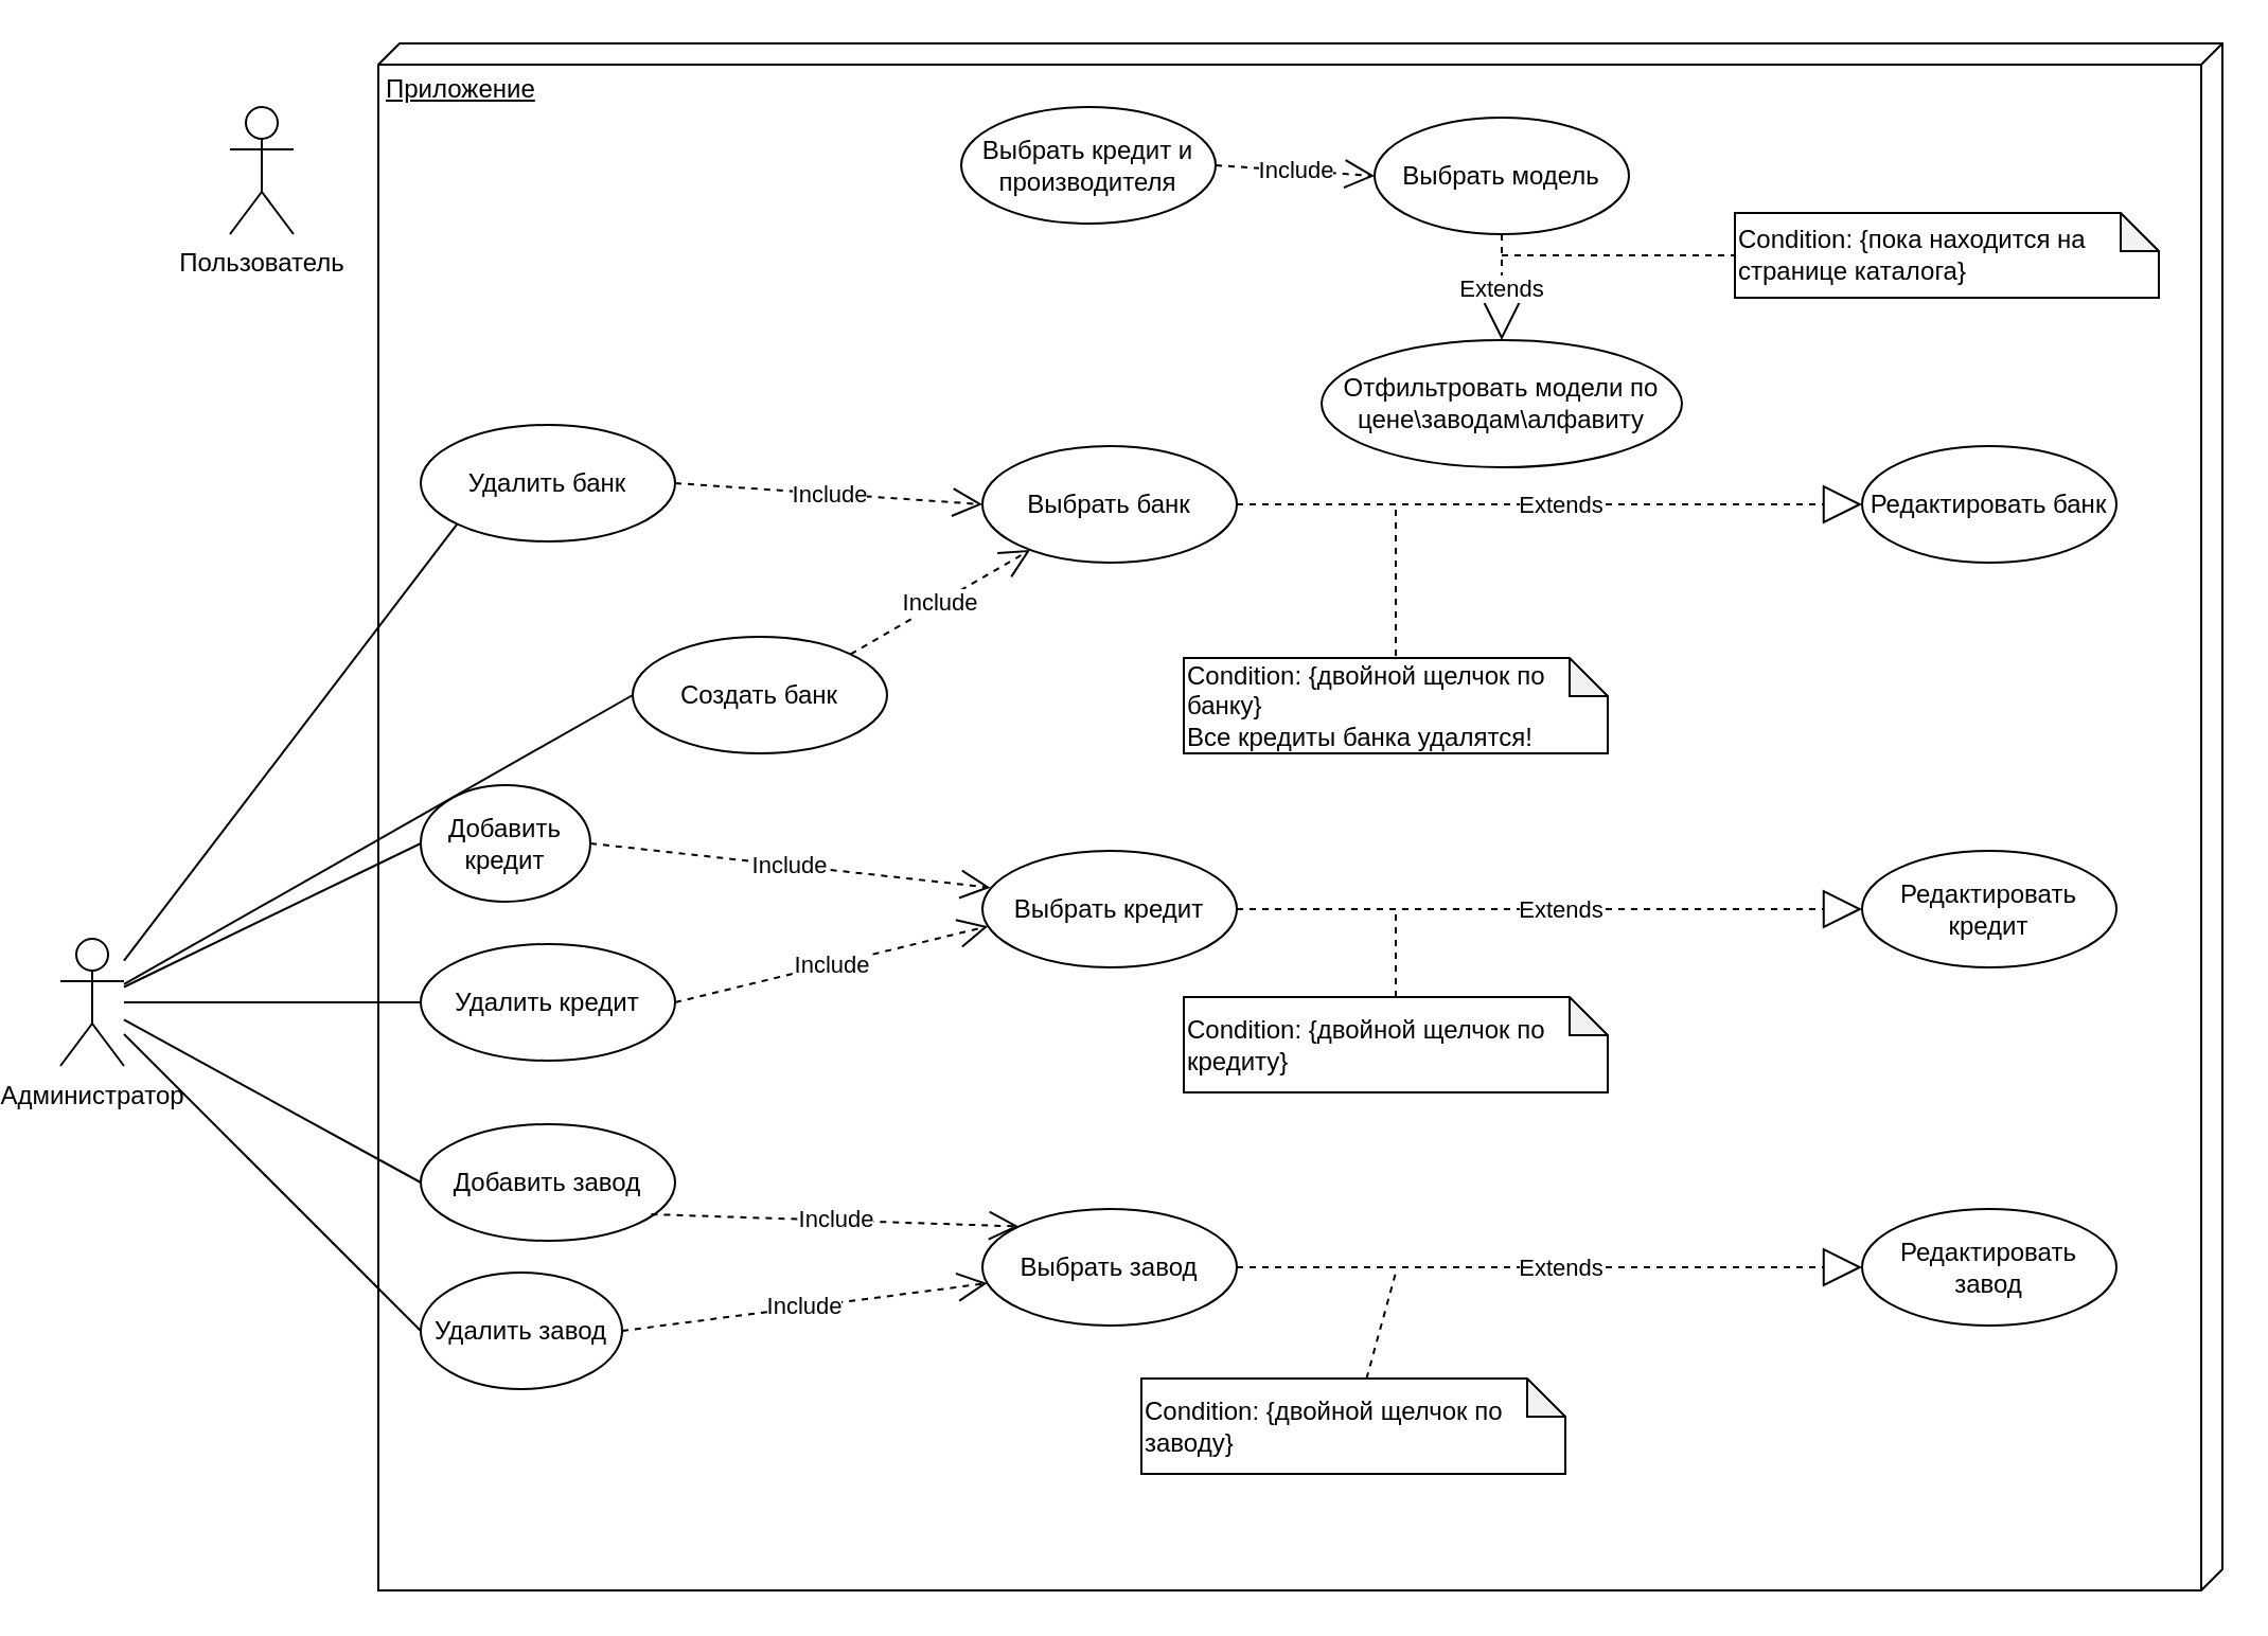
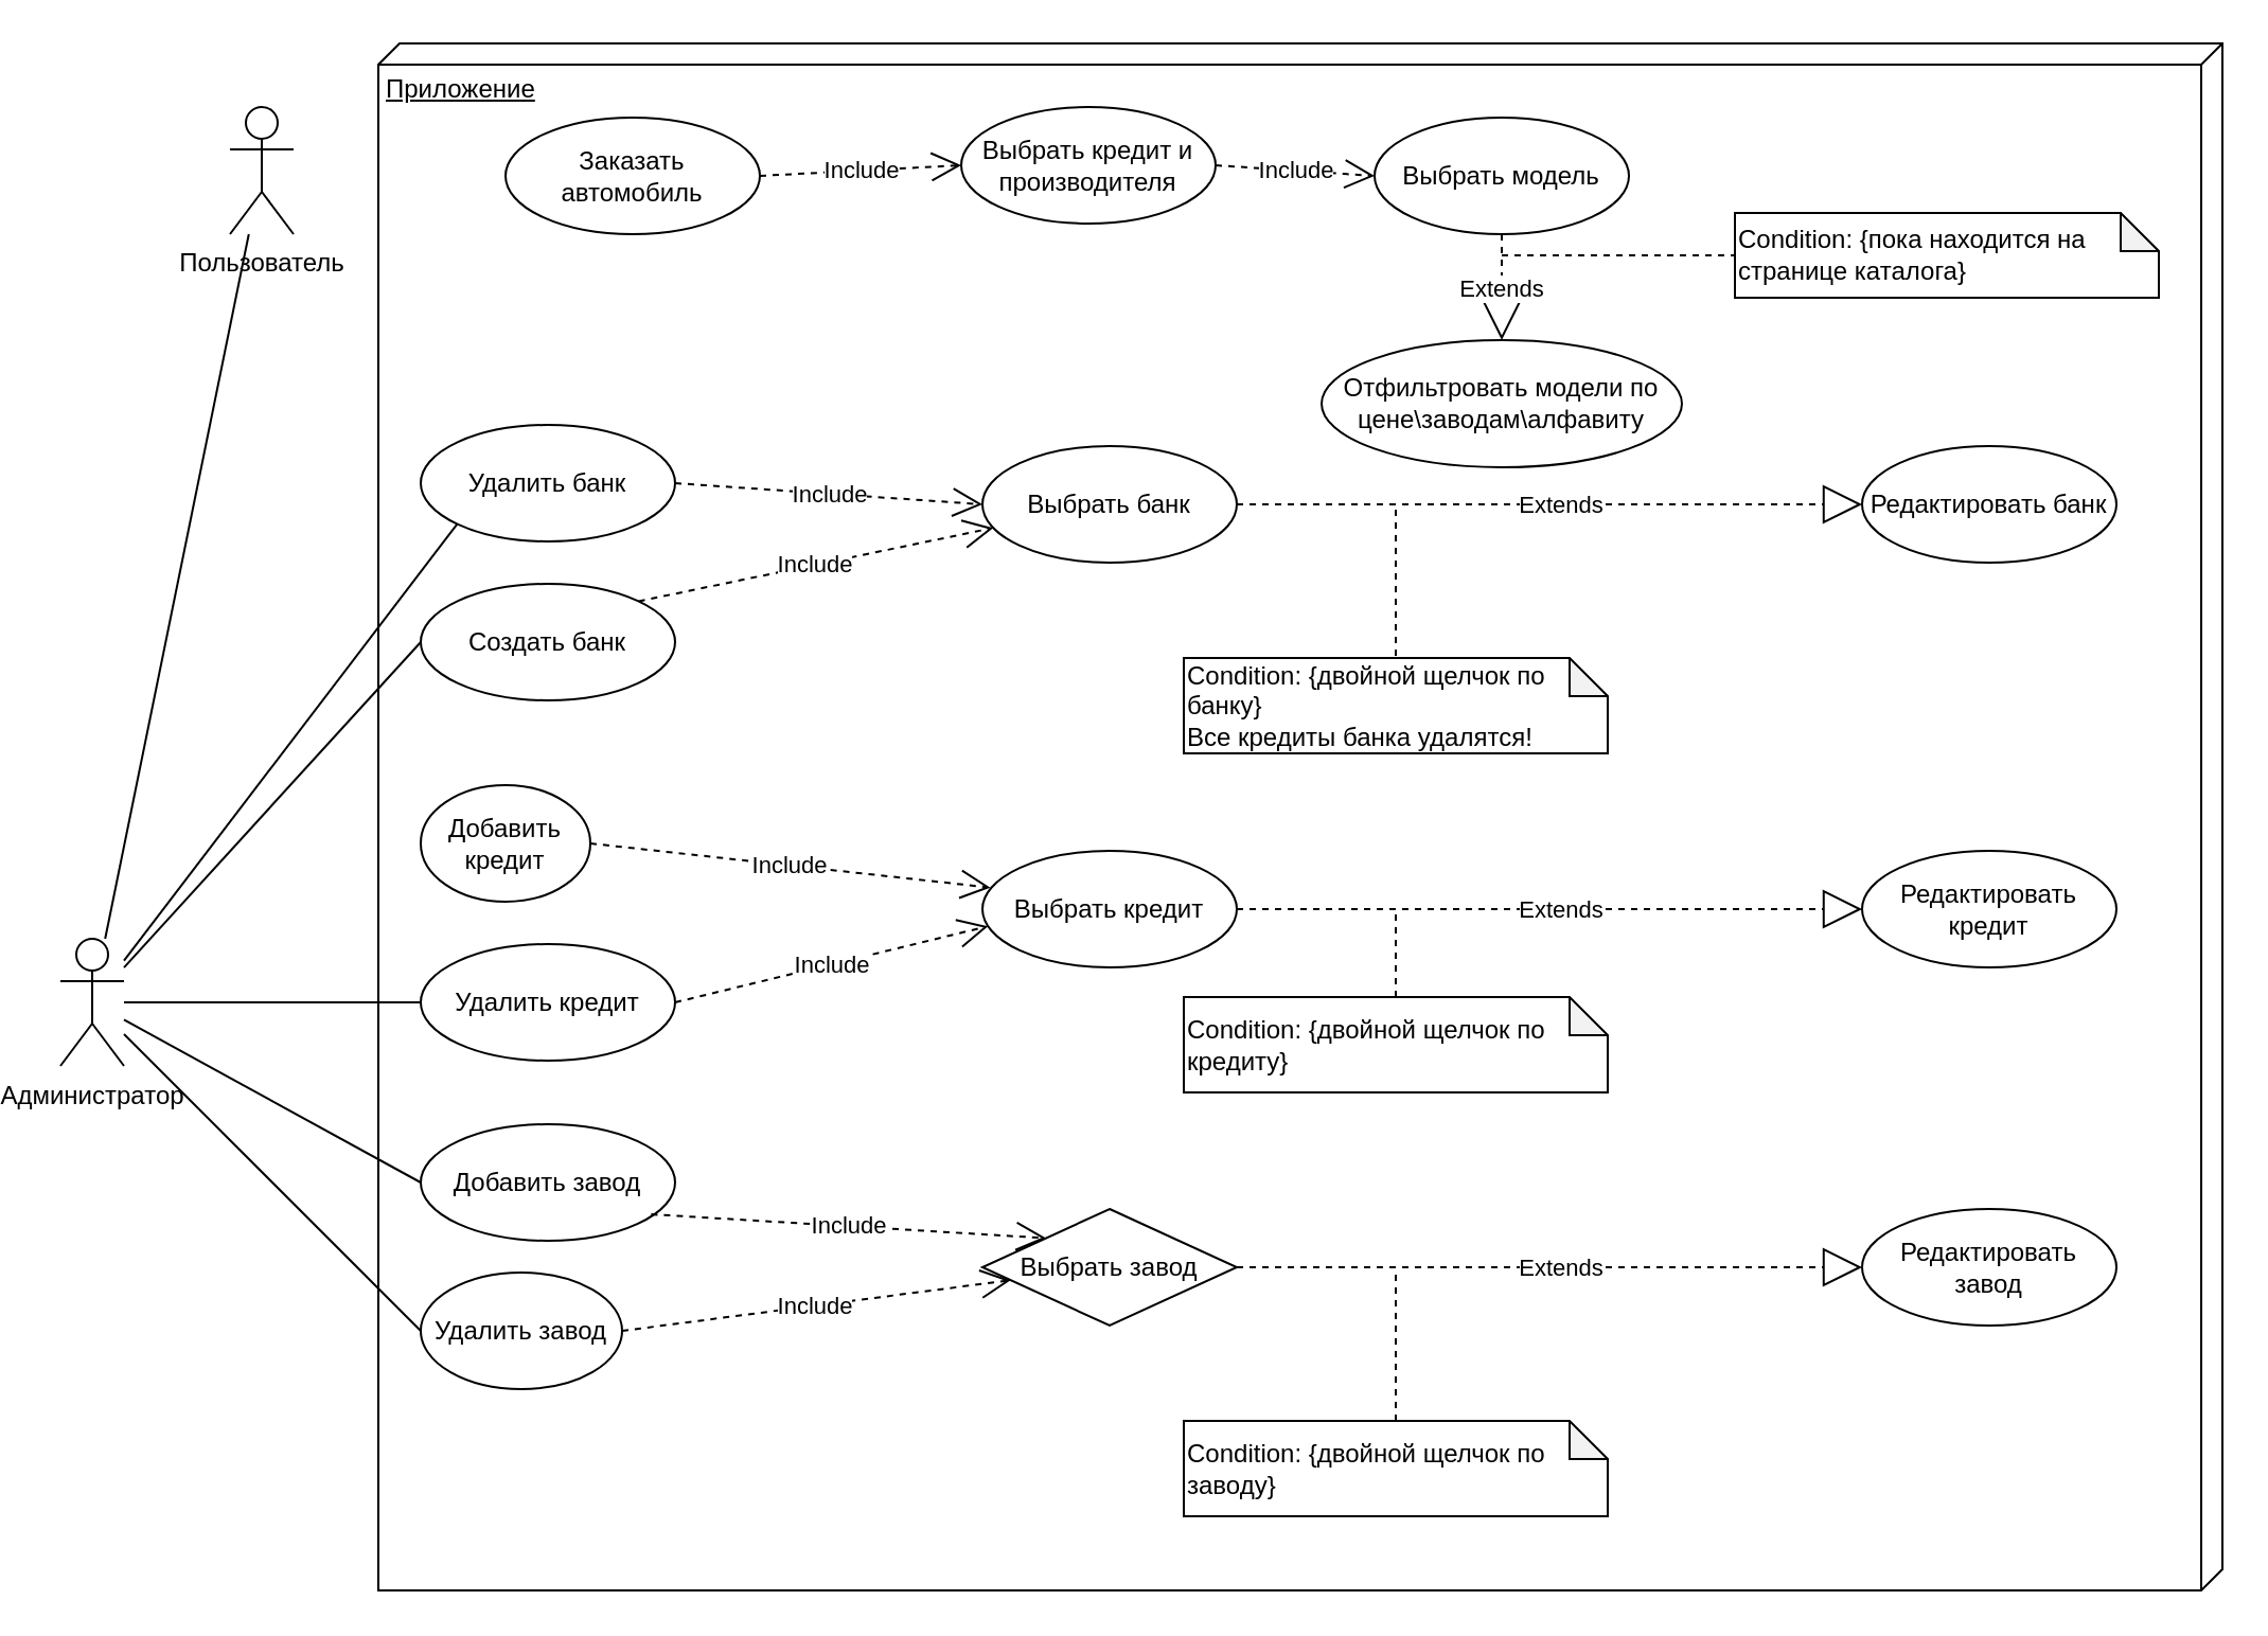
+ <mxCell id="20" value="Include" style="endArrow=open;endSize=12;dashed=1;html=1;strokeWidth=1;exitX=1;exitY=0.5;exitDx=0;exitDy=0;entryX=0;entryY=0.5;entryDx=0;entryDy=0;" edge="1" parent="1" source="14" target="13"><mxGeometry width="160" relative="1" as="geometry"><mxPoint x="520" y="310" as="sourcePoint" /><mxPoint x="680" y="310" as="targetPoint" /></mxGeometry></mxCell>
+ <mxCell id="14" value="Заказать автомобиль" style="ellipse;whiteSpace=wrap;html=1;" vertex="1" parent="1"><mxGeometry x="230" y="55" width="120" height="55" as="geometry" /></mxCell>
- <mxCell id="18" value="Создать банк" style="ellipse;whiteSpace=wrap;html=1;" vertex="1" parent="1"><mxGeometry x="290" y="300" width="120" height="55" as="geometry" /></mxCell>
+ <mxCell id="18" value="Создать банк" style="ellipse;whiteSpace=wrap;html=1;" vertex="1" parent="1"><mxGeometry x="190" y="275" width="120" height="55" as="geometry" /></mxCell>
- <mxCell id="6" style="edgeStyle=none;rounded=0;orthogonalLoop=1;jettySize=auto;html=1;entryX=0;entryY=0.5;entryDx=0;entryDy=0;endArrow=none;endFill=0;strokeWidth=1;" edge="1" parent="1" source="10" target="19"><mxGeometry relative="1" as="geometry" /></mxCell>
+ <mxCell id="6" style="edgeStyle=none;rounded=0;orthogonalLoop=1;jettySize=auto;html=1;endArrow=none;endFill=0;strokeWidth=1;" edge="1" parent="1" source="10" target="2"><mxGeometry relative="1" as="geometry" /></mxCell>
- <mxCell id="39" value="Выбрать завод" style="ellipse;whiteSpace=wrap;html=1;" vertex="1" parent="1"><mxGeometry x="455" y="570" width="120" height="55" as="geometry" /></mxCell>
+ <mxCell id="39" value="Выбрать завод" style="rhombus;whiteSpace=wrap;html=1;" vertex="1" parent="1"><mxGeometry x="455" y="570" width="120" height="55" as="geometry" /></mxCell>
- <mxCell id="45" value="Condition: {двойной щелчок по заводу}" style="shape=note;whiteSpace=wrap;html=1;backgroundOutline=1;darkOpacity=0.05;align=left;size=18;" vertex="1" parent="1"><mxGeometry x="530" y="650" width="200" height="45" as="geometry" /></mxCell>
+ <mxCell id="45" value="Condition: {двойной щелчок по заводу}" style="shape=note;whiteSpace=wrap;html=1;backgroundOutline=1;darkOpacity=0.05;align=left;size=18;" vertex="1" parent="1"><mxGeometry x="550" y="670" width="200" height="45" as="geometry" /></mxCell>
